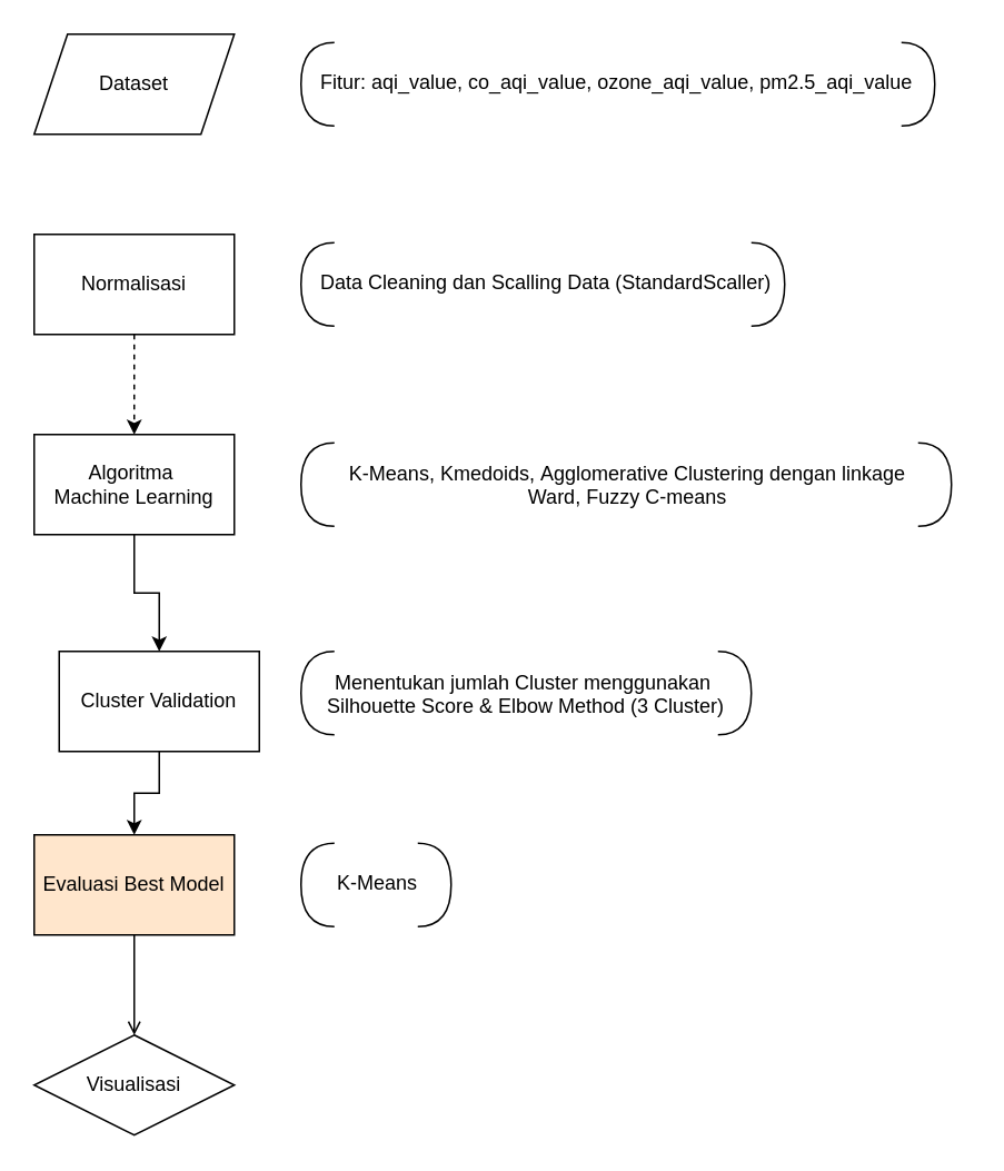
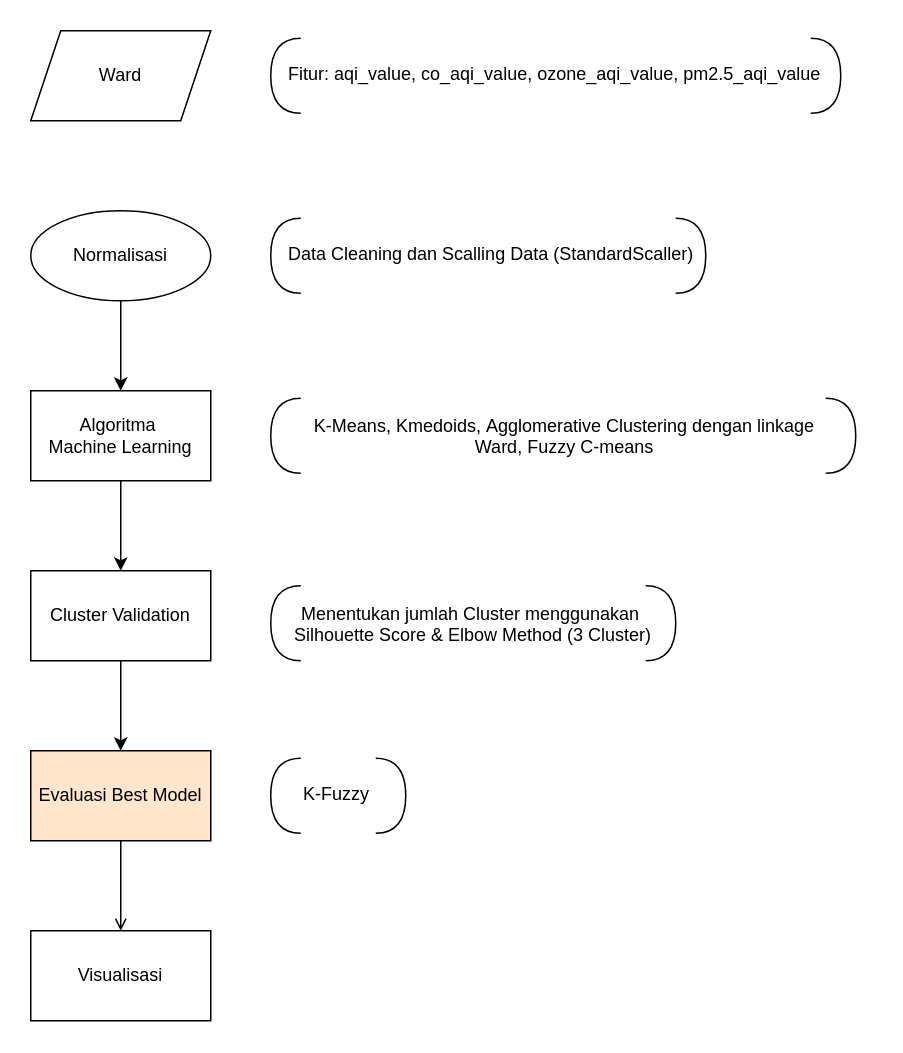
- <mxCell id="2" value="Dataset" style="shape=parallelogram;perimeter=parallelogramPerimeter;whiteSpace=wrap;html=1;fixedSize=1;" parent="1" vertex="1"><mxGeometry x="20" y="20" width="120" height="60" as="geometry" /></mxCell>
+ <mxCell id="2" value="Ward" style="shape=parallelogram;perimeter=parallelogramPerimeter;whiteSpace=wrap;html=1;fixedSize=1;" parent="1" vertex="1"><mxGeometry x="20" y="20" width="120" height="60" as="geometry" /></mxCell>
- <mxCell id="4" value="Normalisasi" style="rounded=0;whiteSpace=wrap;html=1;" parent="1" vertex="1"><mxGeometry x="20" y="140" width="120" height="60" as="geometry" /></mxCell>
+ <mxCell id="4" value="Normalisasi" style="ellipse;whiteSpace=wrap;html=1;" parent="1" vertex="1"><mxGeometry x="20" y="140" width="120" height="60" as="geometry" /></mxCell>
- <mxCell id="3" value="" style="edgeStyle=orthogonalEdgeStyle;rounded=0;orthogonalLoop=1;jettySize=auto;html=1;dashed=1;" parent="1" source="4" target="6" edge="1"><mxGeometry relative="1" as="geometry" /></mxCell>
+ <mxCell id="3" value="" style="edgeStyle=orthogonalEdgeStyle;rounded=0;orthogonalLoop=1;jettySize=auto;html=1;" parent="1" source="4" target="6" edge="1"><mxGeometry relative="1" as="geometry" /></mxCell>
- <mxCell id="8" value="Cluster Validation" style="rounded=0;whiteSpace=wrap;html=1;" parent="1" vertex="1"><mxGeometry x="35" y="390" width="120" height="60" as="geometry" /></mxCell>
+ <mxCell id="8" value="Cluster Validation" style="rounded=0;whiteSpace=wrap;html=1;" parent="1" vertex="1"><mxGeometry x="20" y="380" width="120" height="60" as="geometry" /></mxCell>
- <mxCell id="26" value="&lt;div style=&quot;text-align: center;&quot;&gt;&lt;span style=&quot;&quot;&gt;K-Means&lt;/span&gt;&lt;br&gt;&lt;/div&gt;" style="text;whiteSpace=wrap;html=1;" parent="1" vertex="1"><mxGeometry x="200" y="515" width="60" height="40" as="geometry" /></mxCell>
+ <mxCell id="26" value="&lt;div style=&quot;text-align: center;&quot;&gt;&lt;span style=&quot;&quot;&gt;K-Fuzzy&lt;/span&gt;&lt;br&gt;&lt;/div&gt;" style="text;whiteSpace=wrap;html=1;" parent="1" vertex="1"><mxGeometry x="200" y="515" width="60" height="40" as="geometry" /></mxCell>
- <mxCell id="11" value="Visualisasi" style="rhombus;whiteSpace=wrap;html=1;" parent="1" vertex="1"><mxGeometry x="20" y="620" width="120" height="60" as="geometry" /></mxCell>
+ <mxCell id="11" value="Visualisasi" style="rounded=0;whiteSpace=wrap;html=1;" parent="1" vertex="1"><mxGeometry x="20" y="620" width="120" height="60" as="geometry" /></mxCell>
